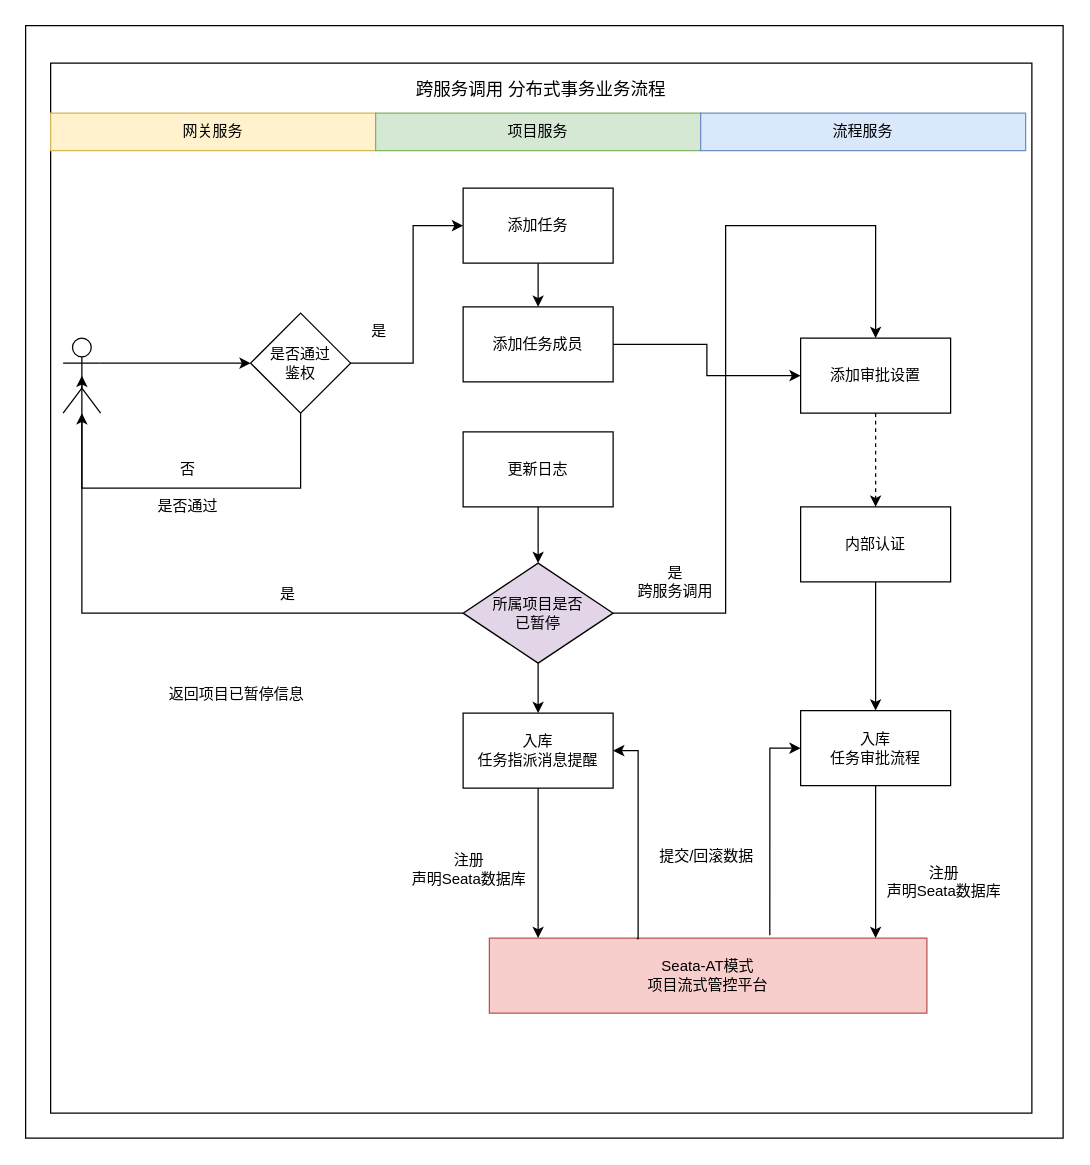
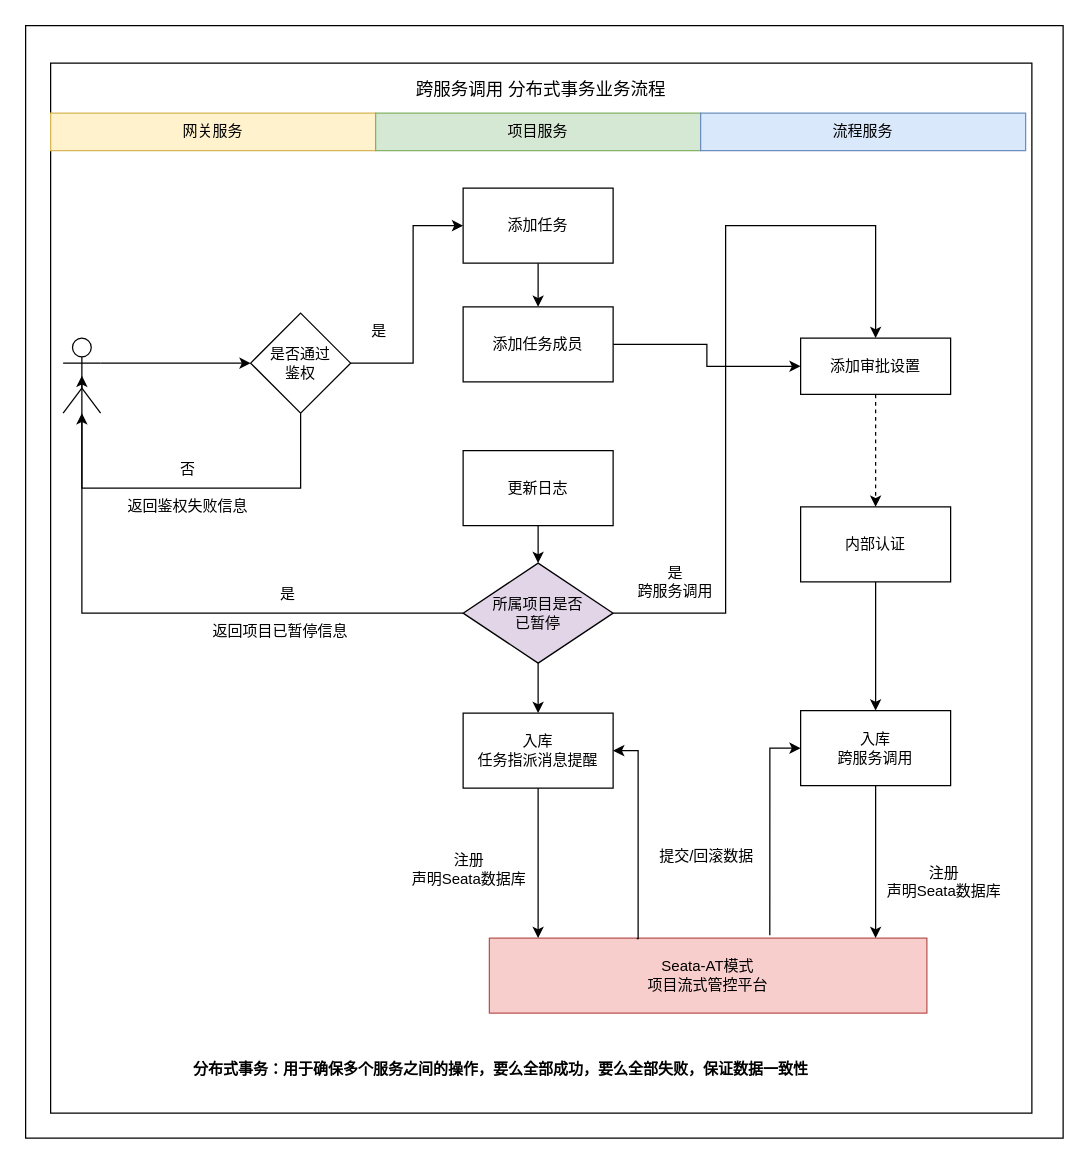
- <mxCell id="31" value="添加审批设置" style="whiteSpace=wrap;html=1;" vertex="1" parent="1"><mxGeometry x="640" y="270" width="120" height="60" as="geometry" /></mxCell>
+ <mxCell id="31" value="添加审批设置" style="whiteSpace=wrap;html=1;" vertex="1" parent="1"><mxGeometry x="640" y="270" width="120" height="45" as="geometry" /></mxCell>
- <mxCell id="21" value="更新日志" style="whiteSpace=wrap;html=1;" vertex="1" parent="1"><mxGeometry x="370" y="345" width="120" height="60" as="geometry" /></mxCell>
+ <mxCell id="21" value="更新日志" style="whiteSpace=wrap;html=1;" vertex="1" parent="1"><mxGeometry x="370" y="360" width="120" height="60" as="geometry" /></mxCell>
- <mxCell id="26" value="是否通过" style="text;html=1;align=center;verticalAlign=middle;whiteSpace=wrap;rounded=0;" vertex="1" parent="1"><mxGeometry x="95" y="390" width="110" height="30" as="geometry" /></mxCell>
+ <mxCell id="26" value="返回鉴权失败信息" style="text;html=1;align=center;verticalAlign=middle;whiteSpace=wrap;rounded=0;" vertex="1" parent="1"><mxGeometry x="95" y="390" width="110" height="30" as="geometry" /></mxCell>
- <mxCell id="28" value="返回项目已暂停信息" style="text;html=1;align=center;verticalAlign=middle;whiteSpace=wrap;rounded=0;" vertex="1" parent="1"><mxGeometry x="134" y="540" width="110" height="30" as="geometry" /></mxCell>
+ <mxCell id="28" value="返回项目已暂停信息" style="text;html=1;align=center;verticalAlign=middle;whiteSpace=wrap;rounded=0;" vertex="1" parent="1"><mxGeometry x="169" y="490" width="110" height="30" as="geometry" /></mxCell>
- <mxCell id="35" value="入库&lt;div&gt;任务审批流程&lt;/div&gt;" style="whiteSpace=wrap;html=1;" vertex="1" parent="1"><mxGeometry x="640" y="568" width="120" height="60" as="geometry" /></mxCell>
+ <mxCell id="35" value="入库&lt;div&gt;跨服务调用&lt;/div&gt;" style="whiteSpace=wrap;html=1;" vertex="1" parent="1"><mxGeometry x="640" y="568" width="120" height="60" as="geometry" /></mxCell>
+ <mxCell id="10" value="&lt;b&gt;分布式事务：用于确保多个服务之间的操作，要么全部成功，要么全部失败，保证数据一致性&lt;/b&gt;" style="text;html=1;align=center;verticalAlign=middle;whiteSpace=wrap;rounded=0;" parent="1" vertex="1"><mxGeometry x="130" y="840" width="541" height="30" as="geometry" /></mxCell>
